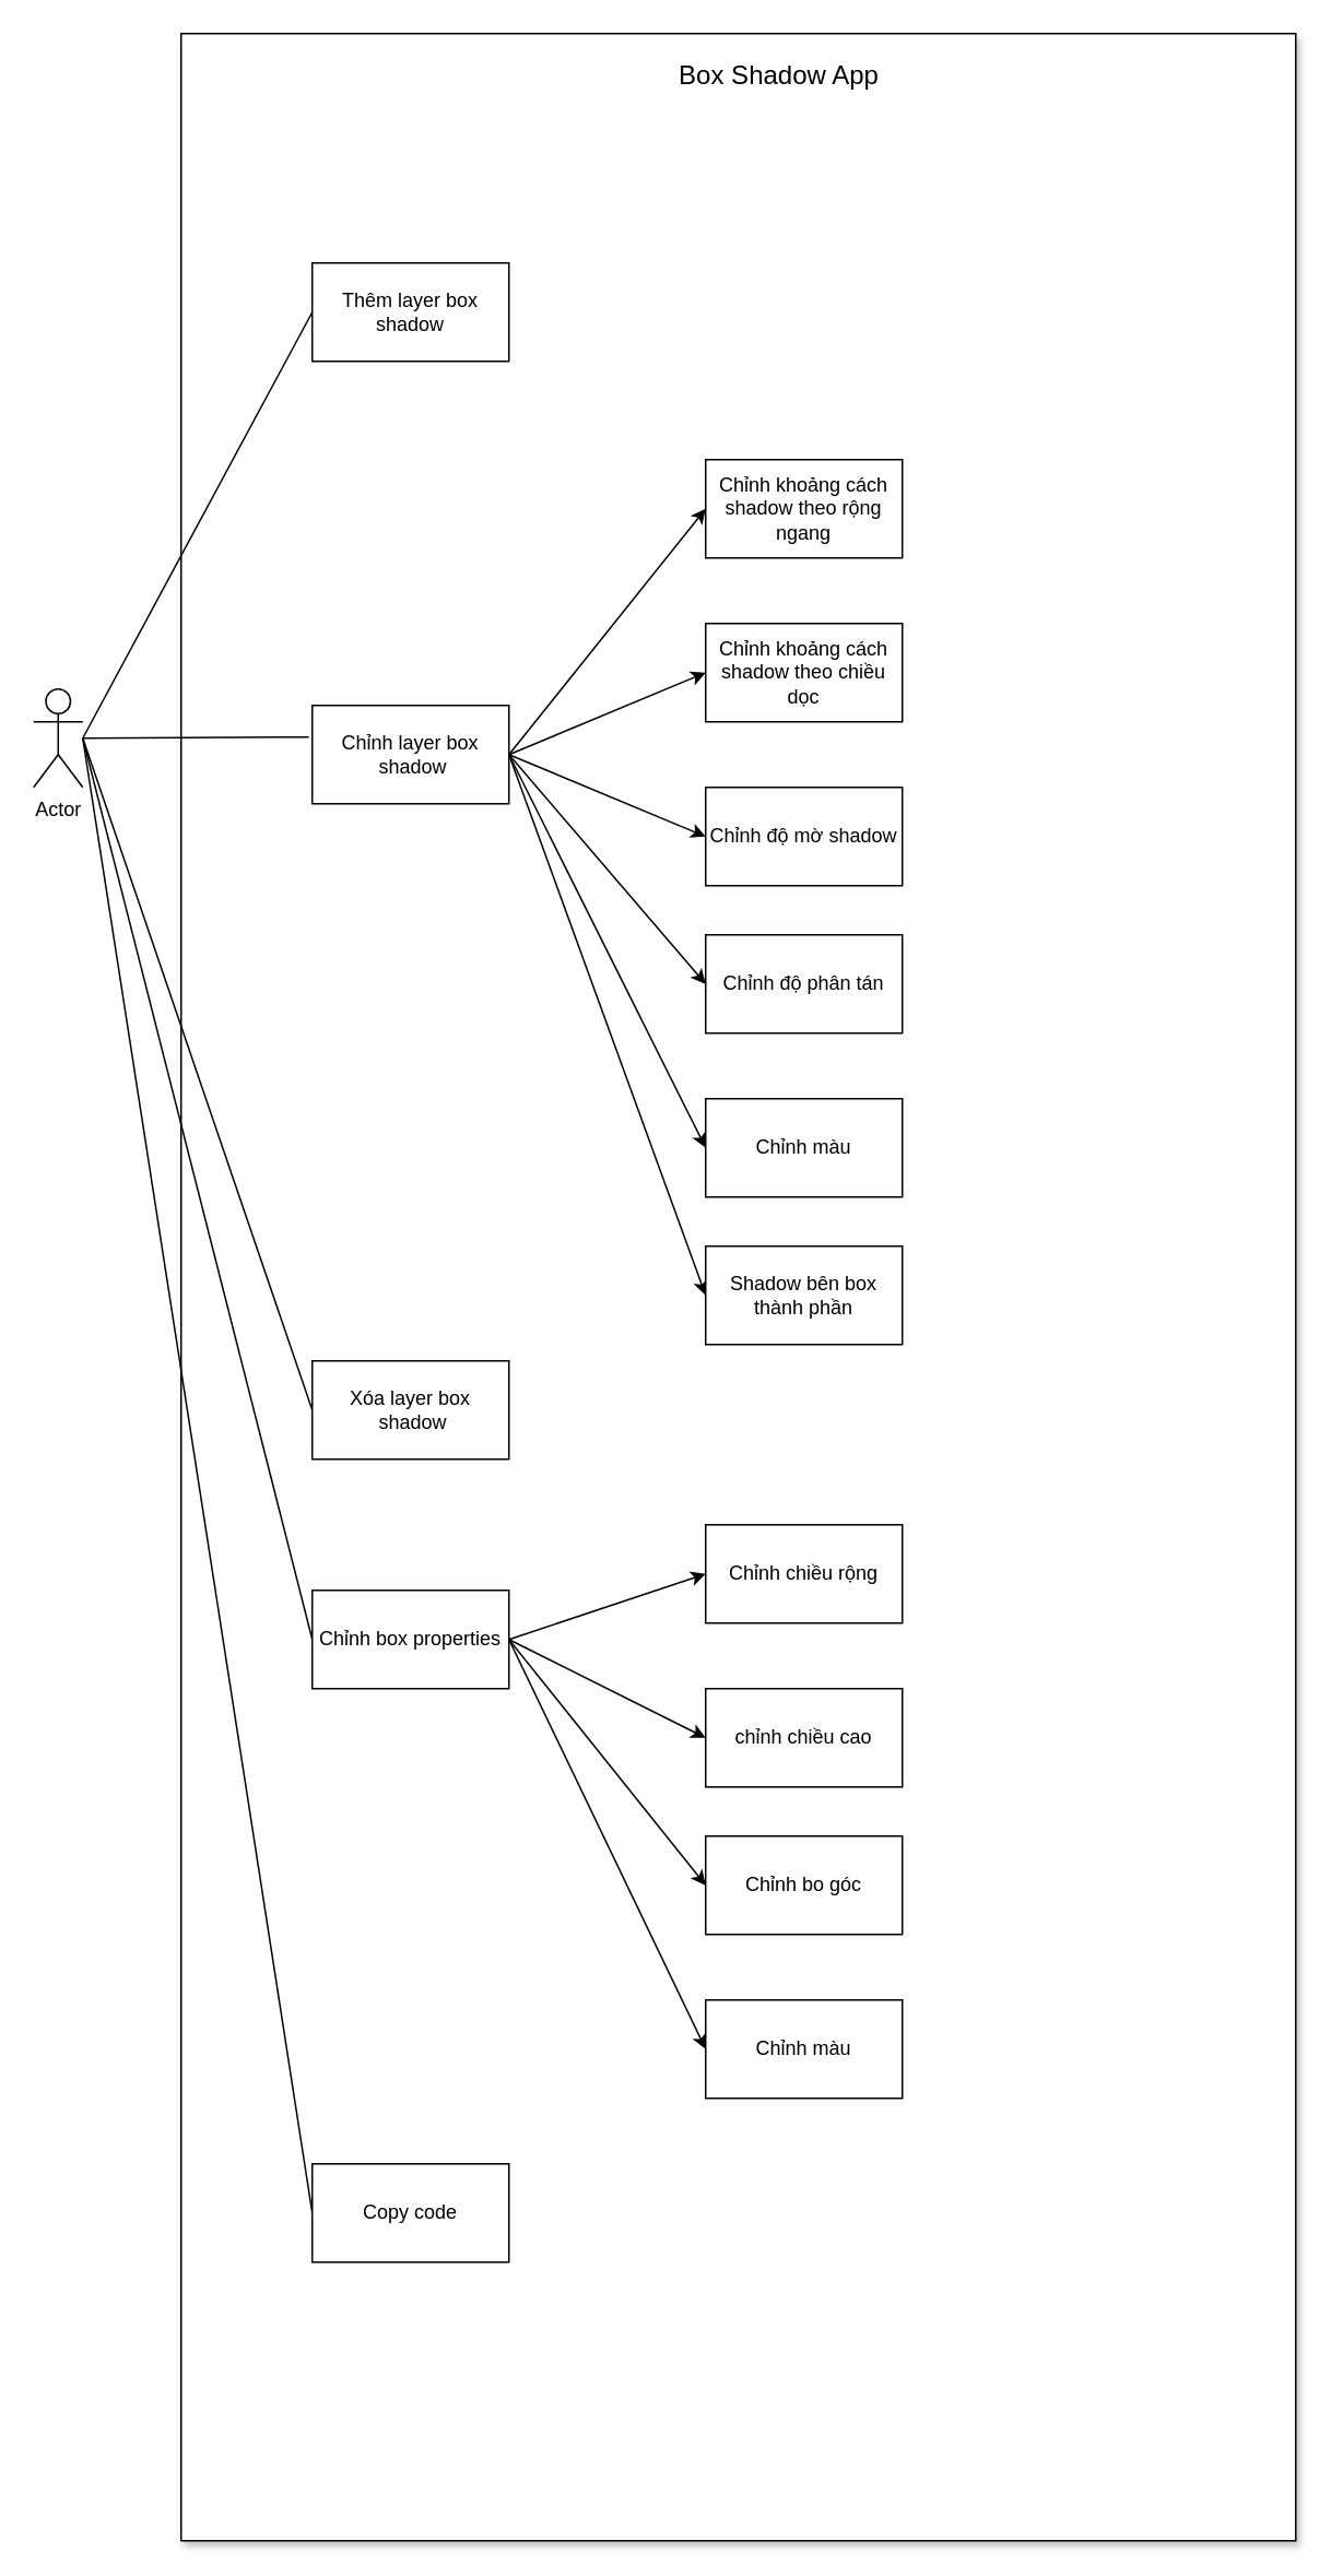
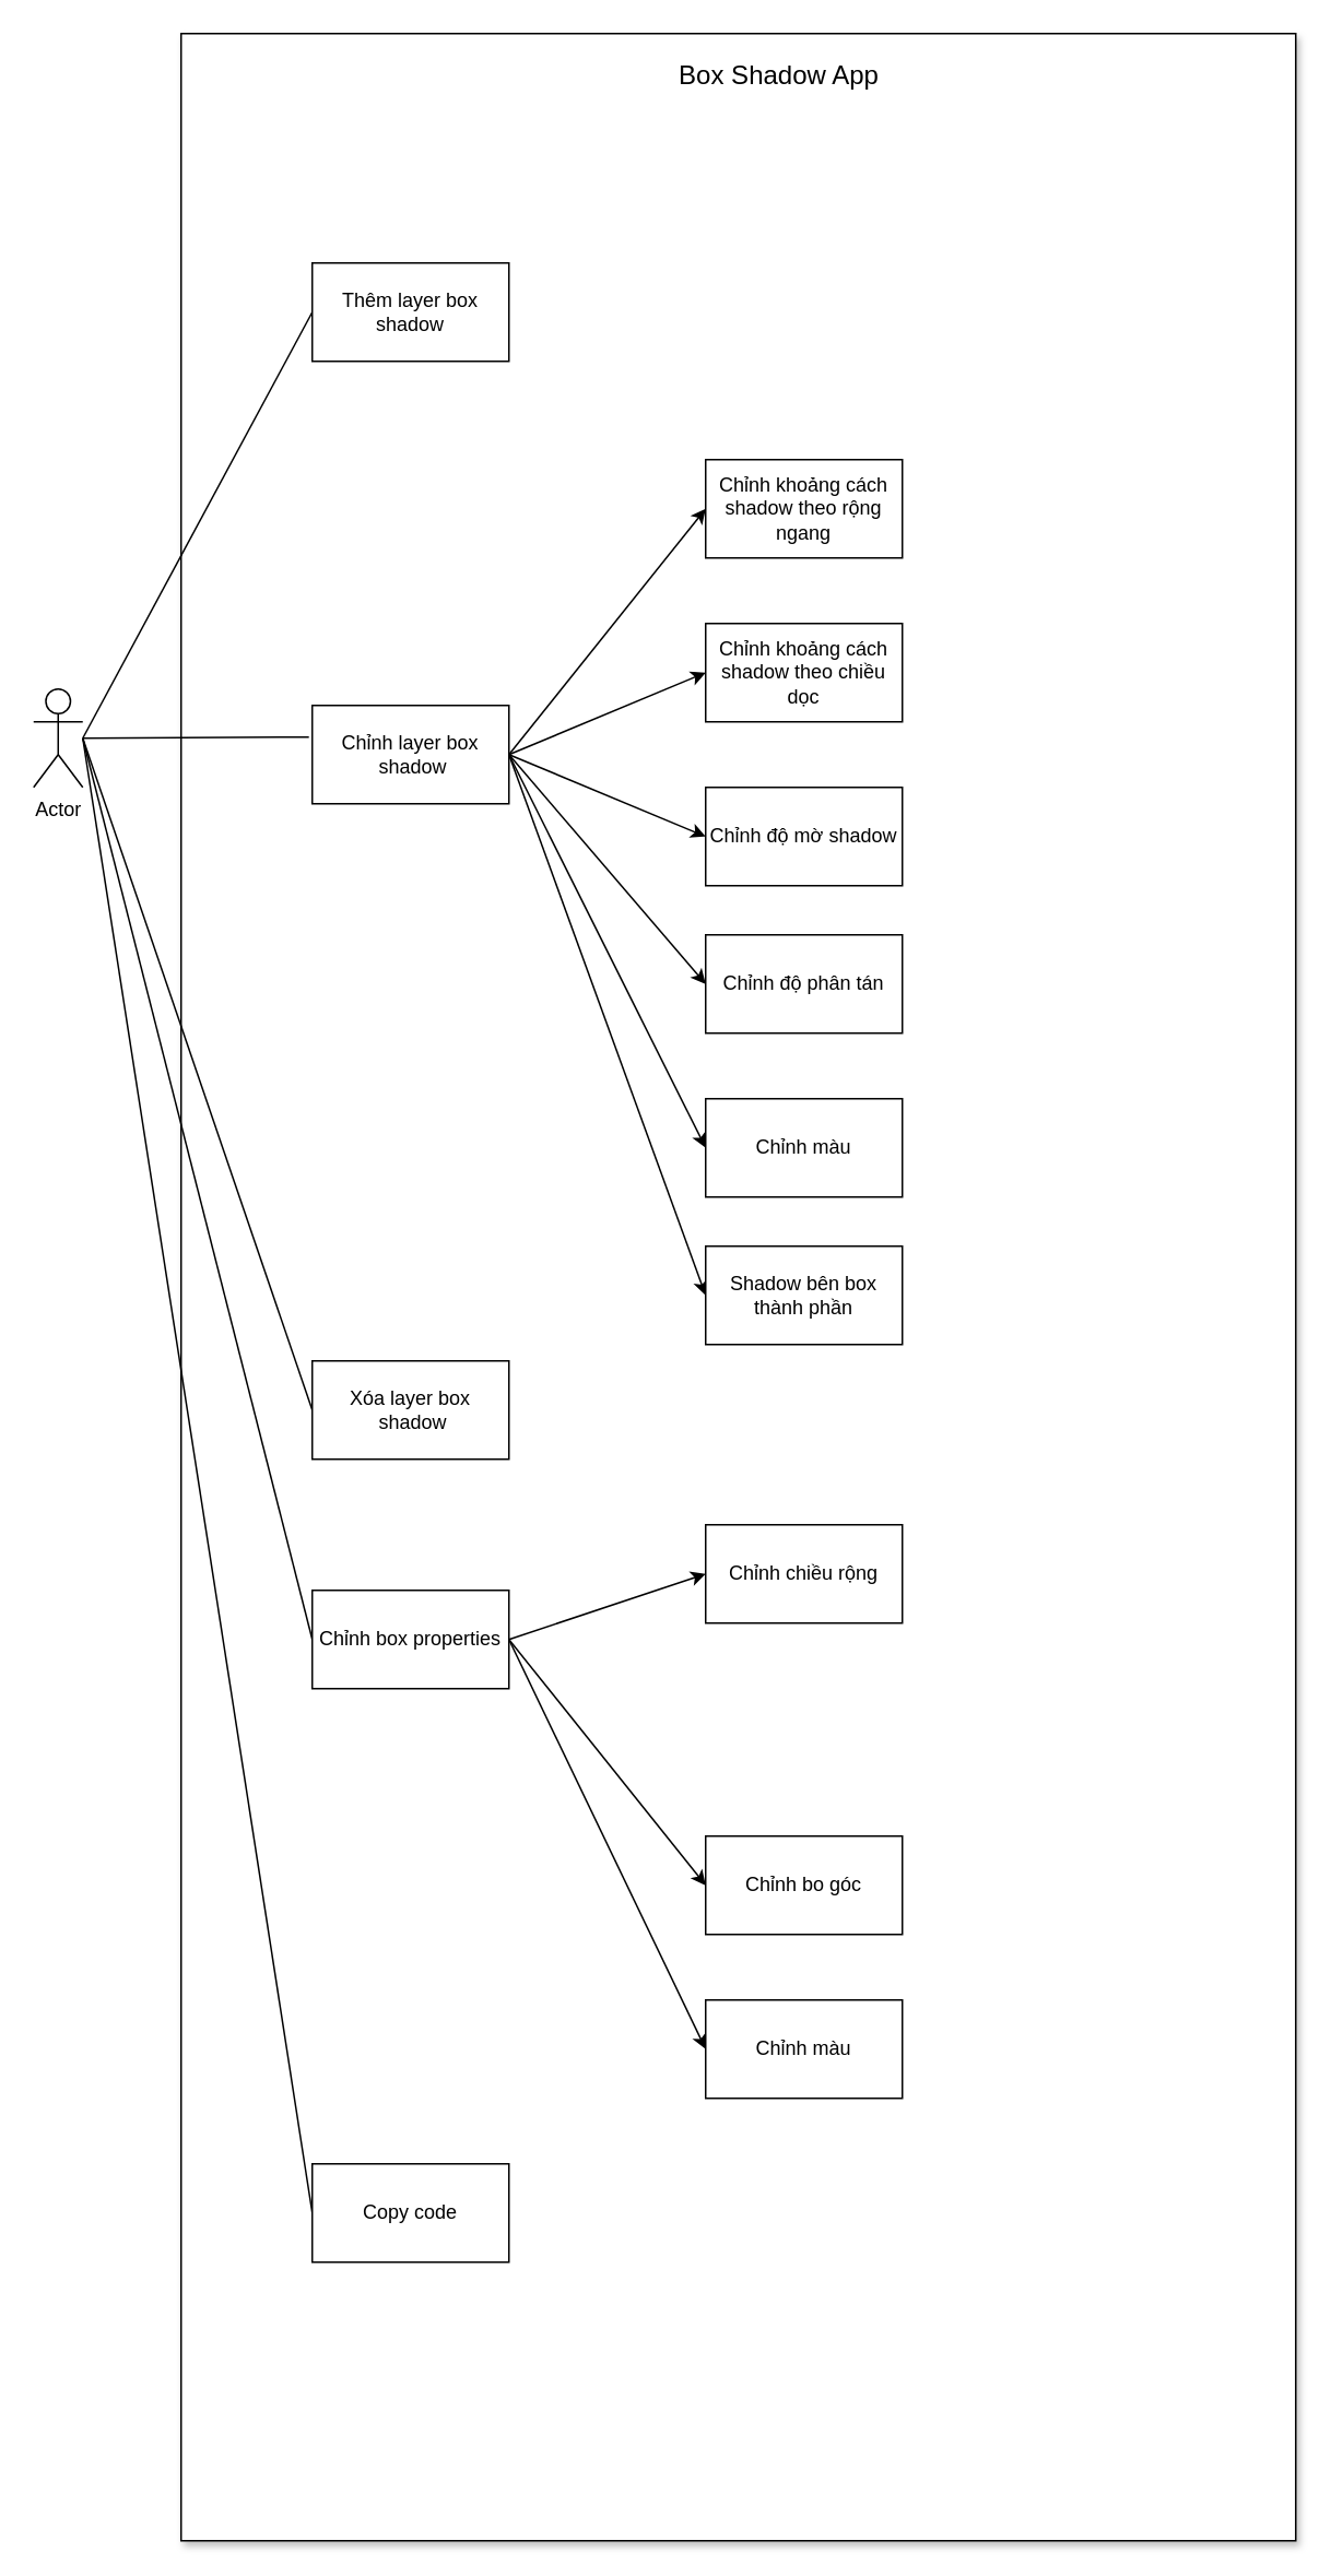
- <mxCell id="19" style="edgeStyle=none;html=1;endArrow=classic;endFill=1;entryX=0;entryY=0.5;entryDx=0;entryDy=0;exitX=1;exitY=0.5;exitDx=0;exitDy=0;" edge="1" parent="1" source="22" target="31"><mxGeometry relative="1" as="geometry"><mxPoint x="330" y="1000" as="targetPoint" /></mxGeometry></mxCell>
- <mxCell id="31" value="chỉnh chiều cao" style="rounded=0;whiteSpace=wrap;html=1;" vertex="1" parent="1"><mxGeometry x="430" y="1030" width="120" height="60" as="geometry" /></mxCell>
